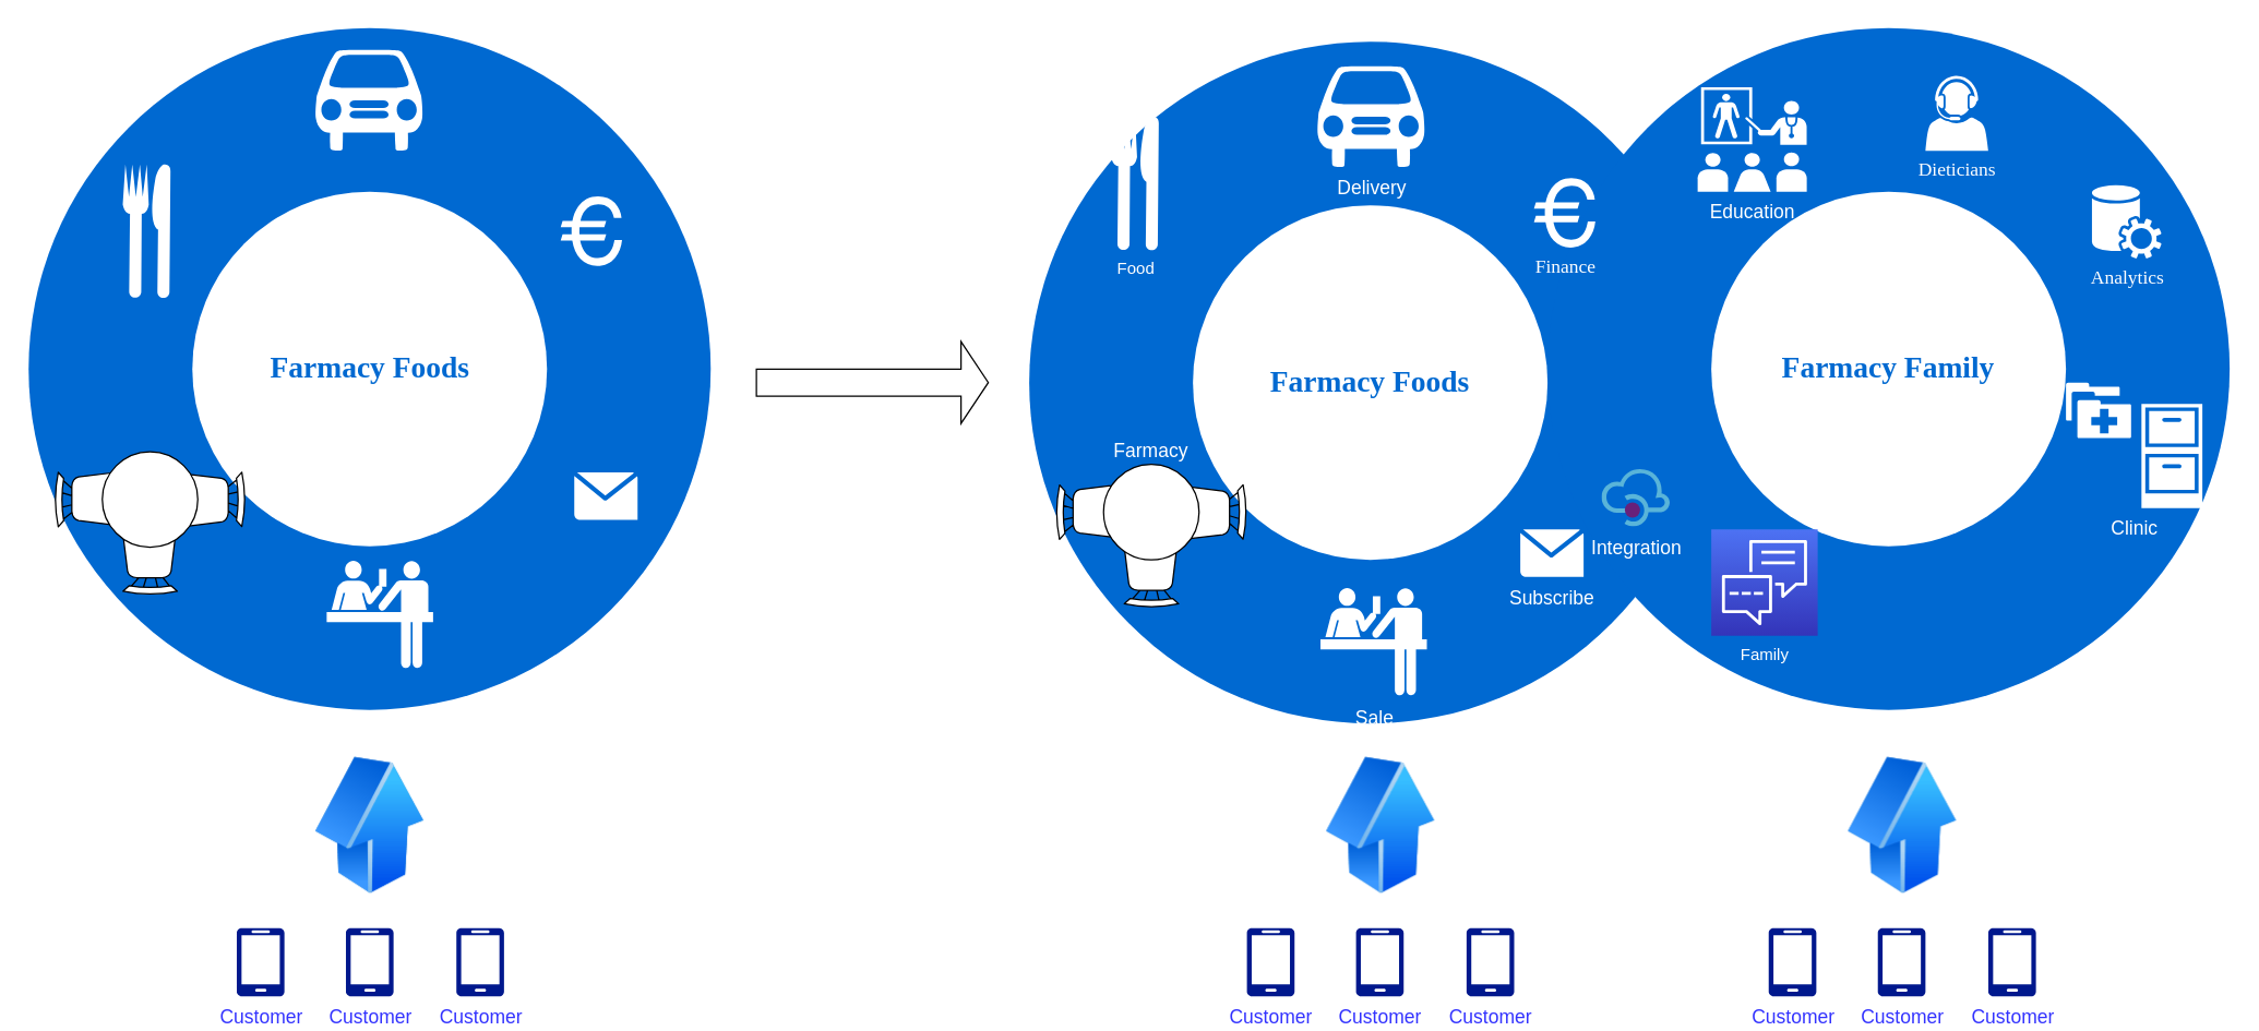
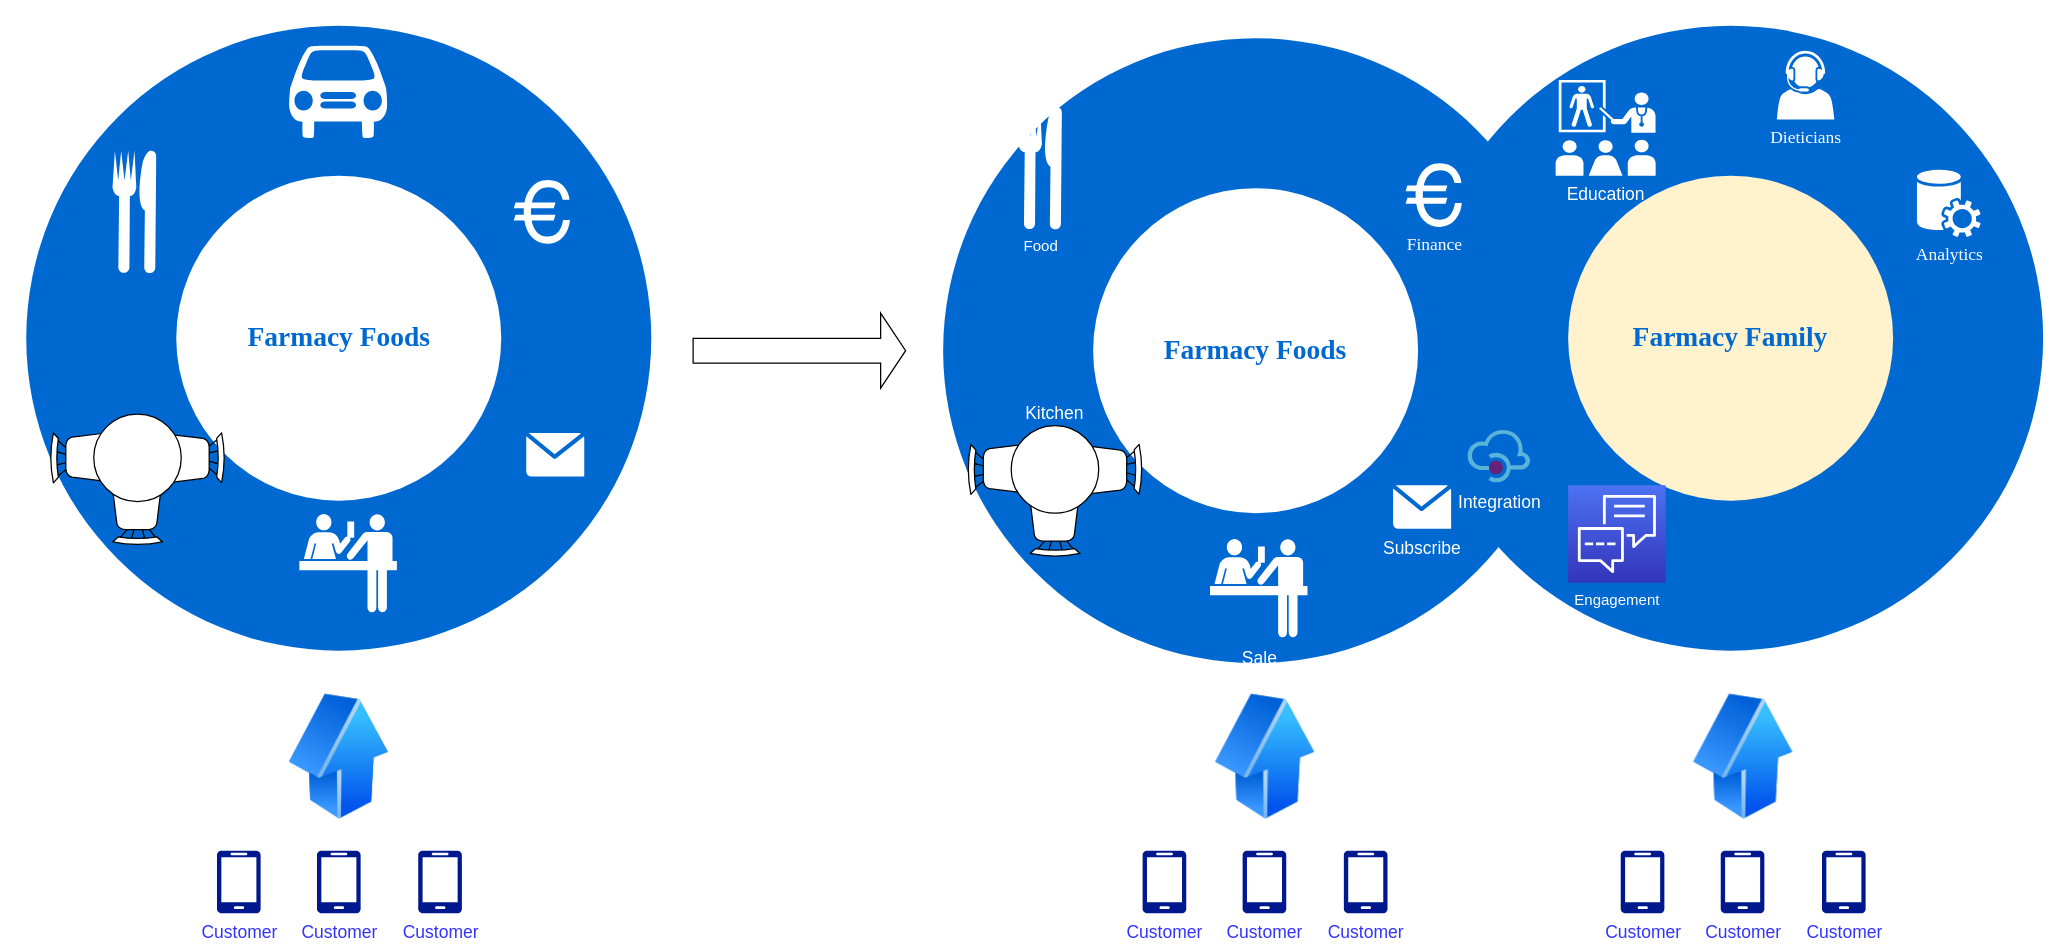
- <mxCell id="6" value="&lt;font&gt;Dieticians&lt;/font&gt;" style="shadow=0;dashed=0;html=1;strokeColor=none;fillColor=#FFFFFF;labelPosition=center;verticalLabelPosition=bottom;verticalAlign=top;shape=mxgraph.office.users.call_center_agent;rounded=0;comic=0;fontFamily=Verdana;fontSize=14;fontColor=#FFFFFF;align=center;" parent="1" vertex="1"><mxGeometry x="1411" y="55" width="46" height="55" as="geometry" /></mxCell>
+ <mxCell id="6" value="&lt;font&gt;Dieticians&lt;/font&gt;" style="shadow=0;dashed=0;html=1;strokeColor=none;fillColor=#FFFFFF;labelPosition=center;verticalLabelPosition=bottom;verticalAlign=top;shape=mxgraph.office.users.call_center_agent;rounded=0;comic=0;fontFamily=Verdana;fontSize=14;fontColor=#FFFFFF;align=center;" parent="1" vertex="1"><mxGeometry x="1421" y="40" width="46" height="55" as="geometry" /></mxCell>
- <mxCell id="10" value="Delivery" style="shape=mxgraph.signs.transportation.car_1;html=1;fillColor=#FFFFFF;strokeColor=none;verticalLabelPosition=bottom;verticalAlign=top;align=center;labelBackgroundColor=none;fontSize=14;fontColor=#FFFFFF;" parent="1" vertex="1"><mxGeometry x="965" y="48" width="79" height="74" as="geometry" /></mxCell>
- <mxCell id="5" value="Farmacy Family" style="ellipse;whiteSpace=wrap;html=1;rounded=0;shadow=0;comic=0;strokeWidth=1;fontFamily=Verdana;fontSize=22;strokeColor=none;fillColor=#ffffff;fontColor=#0069D1;fontStyle=1" parent="1" vertex="1"><mxGeometry x="1254" y="140" width="260" height="260" as="geometry" /></mxCell>
+ <mxCell id="5" value="Farmacy Family" style="ellipse;whiteSpace=wrap;html=1;rounded=0;shadow=0;comic=0;strokeWidth=1;fontFamily=Verdana;fontSize=22;strokeColor=none;fillColor=#fff2cc;fontColor=#0069D1;fontStyle=1;" parent="1" vertex="1"><mxGeometry x="1254" y="140" width="260" height="260" as="geometry" /></mxCell>
- <mxCell id="18" value="Clinic" style="shape=mxgraph.signs.healthcare.medical_records;html=1;fillColor=#FFFFFF;strokeColor=none;verticalLabelPosition=bottom;verticalAlign=top;align=center;fontColor=#FFFFFF;labelPosition=center;fontSize=14;" parent="1" vertex="1"><mxGeometry x="1514" y="280" width="100" height="92" as="geometry" /></mxCell>
- <mxCell id="14" value="Farmacy" style="shape=ellipse;shadow=0;labelBackgroundColor=none;strokeColor=#000000;fillColor=#FFFFFF;fontSize=14;fontColor=#FFFFFF;labelPosition=center;verticalLabelPosition=top;align=center;verticalAlign=bottom;" parent="1" vertex="1"><mxGeometry x="808.5" y="340" width="70" height="70" as="geometry" /></mxCell>
+ <mxCell id="14" value="Kitchen" style="shape=ellipse;shadow=0;labelBackgroundColor=none;strokeColor=#000000;fillColor=#FFFFFF;fontSize=14;fontColor=#FFFFFF;labelPosition=center;verticalLabelPosition=top;align=center;verticalAlign=bottom;" parent="1" vertex="1"><mxGeometry x="808.5" y="340" width="70" height="70" as="geometry" /></mxCell>
- <mxCell id="15" value="Family" style="outlineConnect=0;fontColor=#FFFFFF;gradientColor=#4D72F3;gradientDirection=north;fillColor=#3334B9;strokeColor=#ffffff;dashed=0;verticalLabelPosition=bottom;verticalAlign=top;align=center;html=1;fontSize=12;fontStyle=0;aspect=fixed;shape=mxgraph.aws4.resourceIcon;resIcon=mxgraph.aws4.customer_engagement;labelBackgroundColor=none;" parent="1" vertex="1"><mxGeometry x="1254" y="387.75" width="78" height="78" as="geometry" /></mxCell>
+ <mxCell id="15" value="Engagement" style="outlineConnect=0;fontColor=#FFFFFF;gradientColor=#4D72F3;gradientDirection=north;fillColor=#3334B9;strokeColor=#ffffff;dashed=0;verticalLabelPosition=bottom;verticalAlign=top;align=center;html=1;fontSize=12;fontStyle=0;aspect=fixed;shape=mxgraph.aws4.resourceIcon;resIcon=mxgraph.aws4.customer_engagement;labelBackgroundColor=none;" parent="1" vertex="1"><mxGeometry x="1254" y="387.75" width="78" height="78" as="geometry" /></mxCell>
